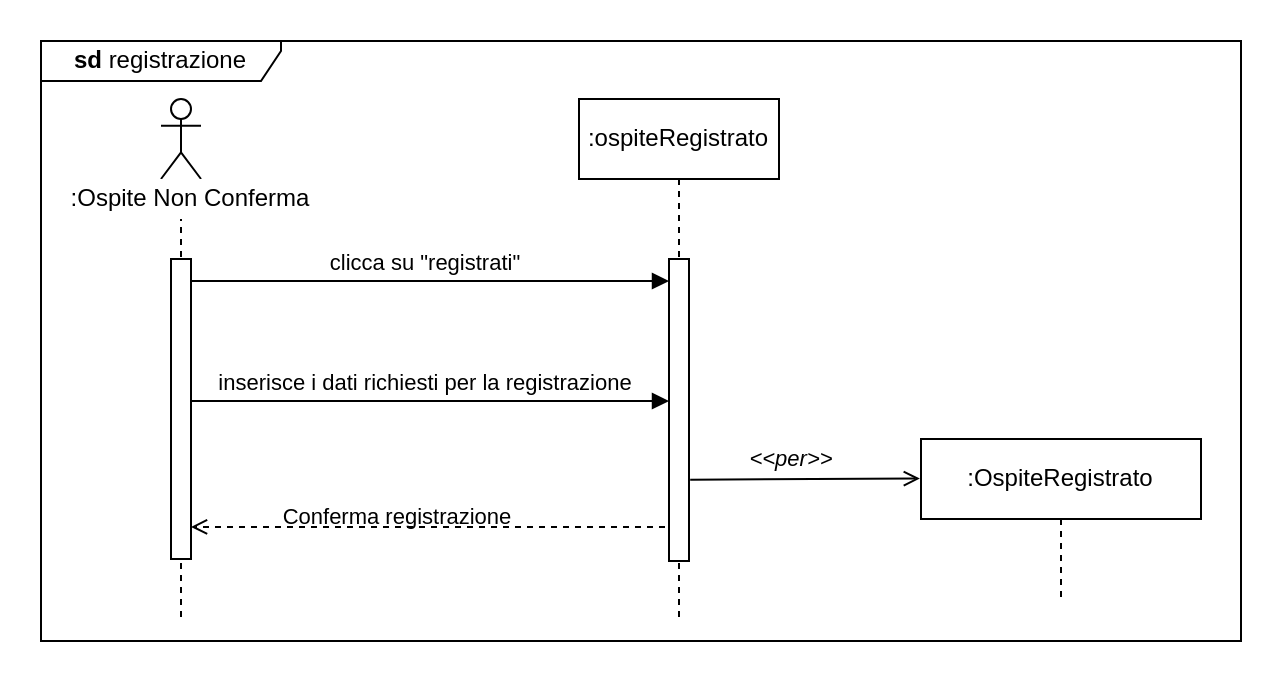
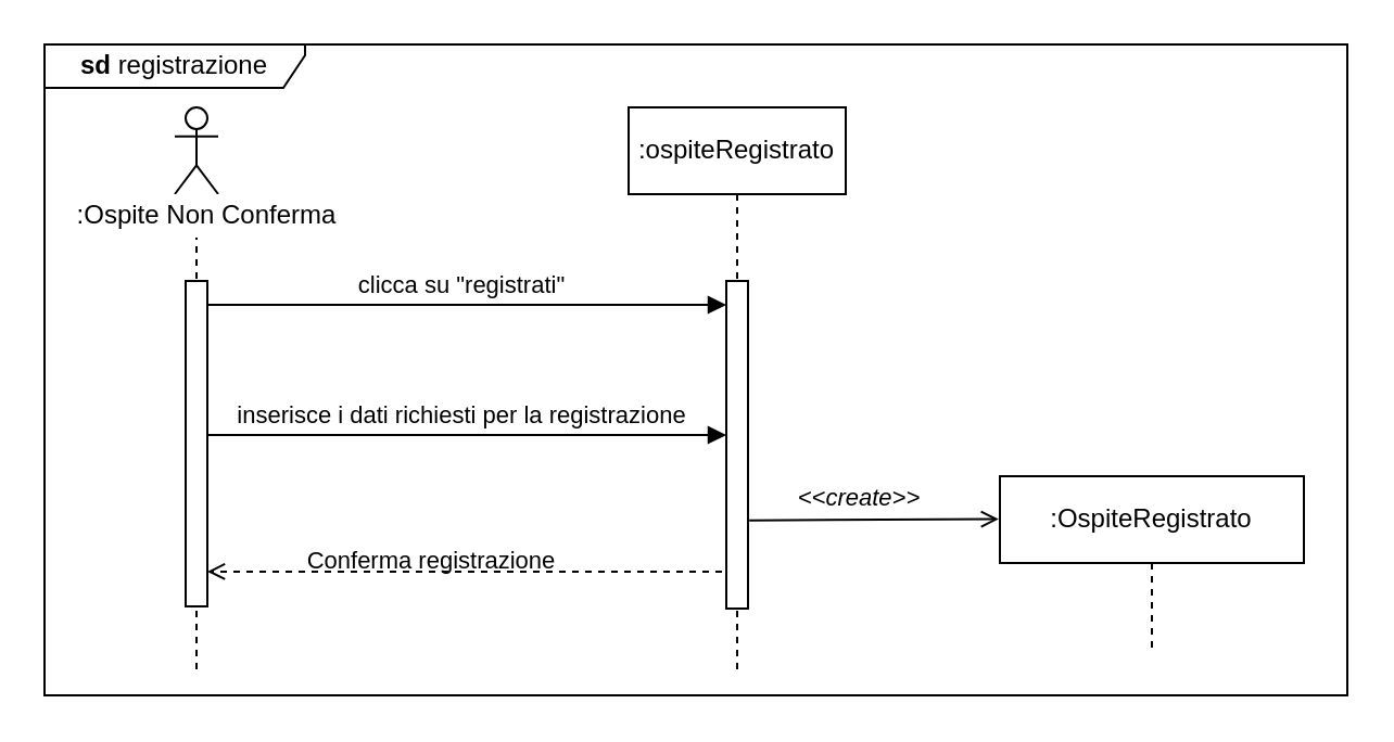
- <mxCell id="11" value="&lt;i&gt;&lt;font style=&quot;font-size: 11px&quot;&gt;&amp;lt;&amp;lt;per&amp;gt;&amp;gt;&lt;/font&gt;&lt;/i&gt;" style="text;html=1;align=center;verticalAlign=middle;resizable=0;points=[];autosize=1;" parent="1" vertex="1"><mxGeometry x="360" y="219" width="70" height="20" as="geometry" /></mxCell>
+ <mxCell id="11" value="&lt;i&gt;&lt;font style=&quot;font-size: 11px&quot;&gt;&amp;lt;&amp;lt;create&amp;gt;&amp;gt;&lt;/font&gt;&lt;/i&gt;" style="text;html=1;align=center;verticalAlign=middle;resizable=0;points=[];autosize=1;" parent="1" vertex="1"><mxGeometry x="360" y="219" width="70" height="20" as="geometry" /></mxCell>
